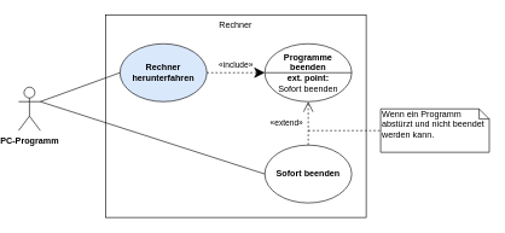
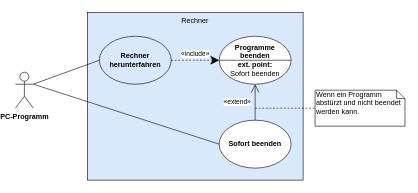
- <mxCell id="3" value="Rechner" style="rounded=0;whiteSpace=wrap;html=1;verticalAlign=top;" vertex="1" parent="1"><mxGeometry x="140" y="20" width="360" height="280" as="geometry" /></mxCell>
+ <mxCell id="3" value="Rechner" style="rounded=0;whiteSpace=wrap;html=1;verticalAlign=top;fillColor=#dae8fc;" vertex="1" parent="1"><mxGeometry x="140" y="20" width="360" height="280" as="geometry" /></mxCell>
- <mxCell id="10" value="«extend»" style="endArrow=open;endSize=12;dashed=1;html=1;strokeColor=#000000;exitX=0.5;exitY=0;exitDx=0;exitDy=0;entryX=0.5;entryY=1;entryDx=0;entryDy=0;" edge="1" parent="1" source="8" target="5"><mxGeometry y="30" width="160" relative="1" as="geometry"><mxPoint x="290" y="110" as="sourcePoint" /><mxPoint x="370" y="110" as="targetPoint" /><mxPoint as="offset" /></mxGeometry></mxCell>
+ <mxCell id="10" value="«extend»" style="endArrow=open;endSize=12;dashed=0;html=1;strokeColor=#000000;exitX=0.5;exitY=0;exitDx=0;exitDy=0;entryX=0.5;entryY=1;entryDx=0;entryDy=0;" edge="1" parent="1" source="8" target="5"><mxGeometry y="30" width="160" relative="1" as="geometry"><mxPoint x="290" y="110" as="sourcePoint" /><mxPoint x="370" y="110" as="targetPoint" /><mxPoint as="offset" /></mxGeometry></mxCell>
